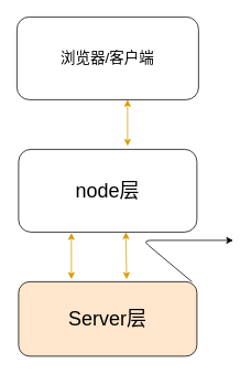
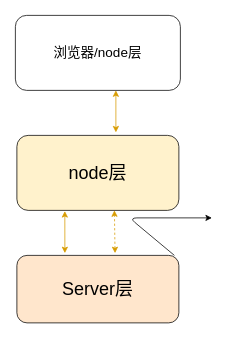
- <mxCell id="2" value="&lt;font style=&quot;font-size: 18px&quot;&gt;浏览器/客户端&lt;/font&gt;" style="rounded=1;whiteSpace=wrap;html=1;" vertex="1" parent="1"><mxGeometry x="20" y="20" width="220" height="100" as="geometry" /></mxCell>
+ <mxCell id="2" value="&lt;font style=&quot;font-size: 18px&quot;&gt;浏览器/node层&lt;/font&gt;" style="rounded=1;whiteSpace=wrap;html=1;" vertex="1" parent="1"><mxGeometry x="20" y="20" width="220" height="100" as="geometry" /></mxCell>
- <mxCell id="3" value="&lt;font style=&quot;font-size: 24px&quot;&gt;node层&lt;/font&gt;" style="rounded=1;whiteSpace=wrap;html=1;" vertex="1" parent="1"><mxGeometry x="22" y="180" width="216" height="100" as="geometry" /></mxCell>
+ <mxCell id="3" value="&lt;font style=&quot;font-size: 24px&quot;&gt;node层&lt;/font&gt;" style="rounded=1;whiteSpace=wrap;html=1;fillColor=#fff2cc;" vertex="1" parent="1"><mxGeometry x="22" y="180" width="216" height="100" as="geometry" /></mxCell>
- <mxCell id="8" value="" style="endArrow=classic;startArrow=classic;html=1;exitX=0.606;exitY=-0.033;exitDx=0;exitDy=0;exitPerimeter=0;entryX=0.602;entryY=1;entryDx=0;entryDy=0;entryPerimeter=0;gradientColor=#ffa500;fillColor=#ffcd28;strokeColor=#d79b00;" edge="1" parent="1" source="4" target="3"><mxGeometry width="50" height="50" relative="1" as="geometry"><mxPoint x="142" y="330" as="sourcePoint" /><mxPoint x="192" y="280" as="targetPoint" /></mxGeometry></mxCell>
+ <mxCell id="8" value="" style="endArrow=classic;startArrow=classic;html=1;exitX=0.606;exitY=-0.033;exitDx=0;exitDy=0;exitPerimeter=0;entryX=0.602;entryY=1;entryDx=0;entryDy=0;entryPerimeter=0;gradientColor=#ffa500;fillColor=#ffcd28;strokeColor=#d79b00;dashed=1;" edge="1" parent="1" source="4" target="3"><mxGeometry width="50" height="50" relative="1" as="geometry"><mxPoint x="142" y="330" as="sourcePoint" /><mxPoint x="192" y="280" as="targetPoint" /></mxGeometry></mxCell>
